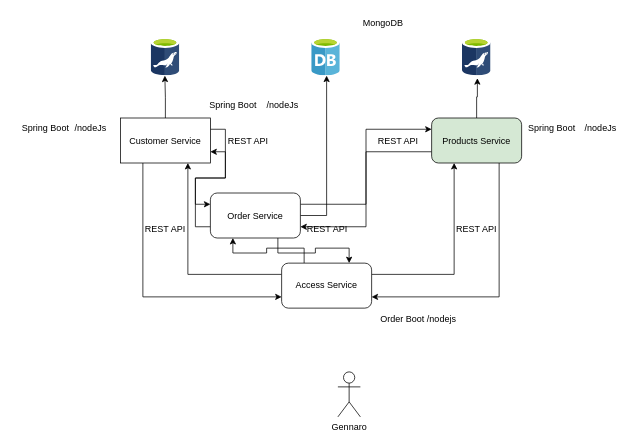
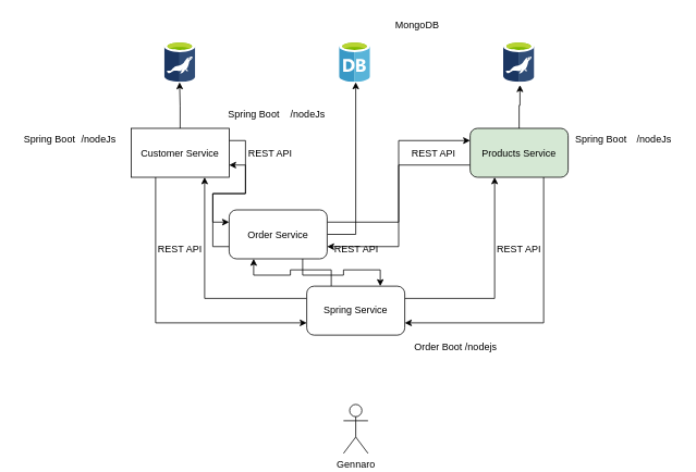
- <mxCell id="30" value="Access Service" style="rounded=1;whiteSpace=wrap;html=1;" parent="1" vertex="1"><mxGeometry x="375" y="350" width="120" height="60" as="geometry" /></mxCell>
+ <mxCell id="30" value="Spring Service" style="rounded=1;whiteSpace=wrap;html=1;" parent="1" vertex="1"><mxGeometry x="375" y="350" width="120" height="60" as="geometry" /></mxCell>
- <mxCell id="31" value="Gennaro" style="shape=umlActor;verticalLabelPosition=bottom;verticalAlign=top;html=1;outlineConnect=0;" parent="1" vertex="1"><mxGeometry x="450" y="495" width="30" height="60" as="geometry" /></mxCell>
+ <mxCell id="31" value="Gennaro" style="shape=umlActor;verticalLabelPosition=bottom;verticalAlign=top;html=1;outlineConnect=0;" parent="1" vertex="1"><mxGeometry x="420" y="495" width="30" height="60" as="geometry" /></mxCell>
